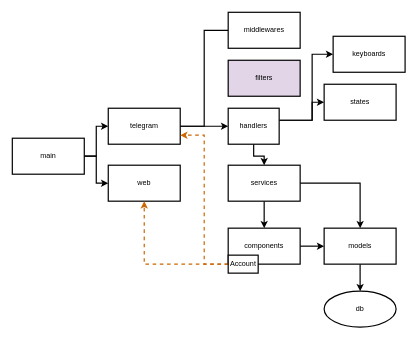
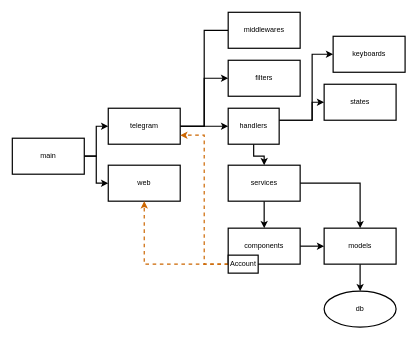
+ <mxCell id="5" style="edgeStyle=orthogonalEdgeStyle;rounded=0;orthogonalLoop=1;jettySize=auto;html=1;entryX=0;entryY=0.5;entryDx=0;entryDy=0;strokeWidth=2;" parent="1" source="8" target="12" edge="1"><mxGeometry relative="1" as="geometry" /></mxCell>
- <mxCell id="12" value="&lt;div&gt;filters&lt;/div&gt;" style="whiteSpace=wrap;html=1;strokeWidth=2;fillColor=#e1d5e7;" parent="1" vertex="1"><mxGeometry x="380" y="100" width="120" height="60" as="geometry" /></mxCell>
+ <mxCell id="12" value="&lt;div&gt;filters&lt;/div&gt;" style="whiteSpace=wrap;html=1;strokeWidth=2;" parent="1" vertex="1"><mxGeometry x="380" y="100" width="120" height="60" as="geometry" /></mxCell>
